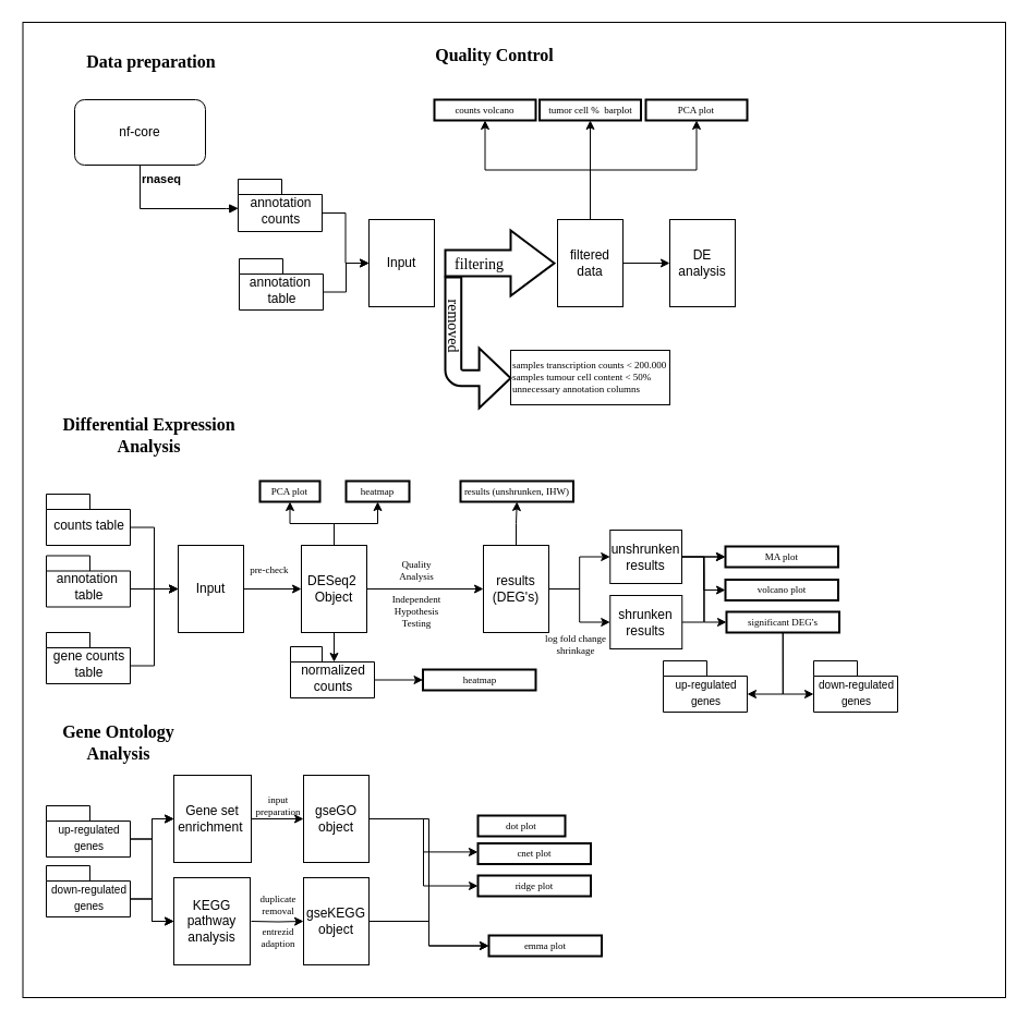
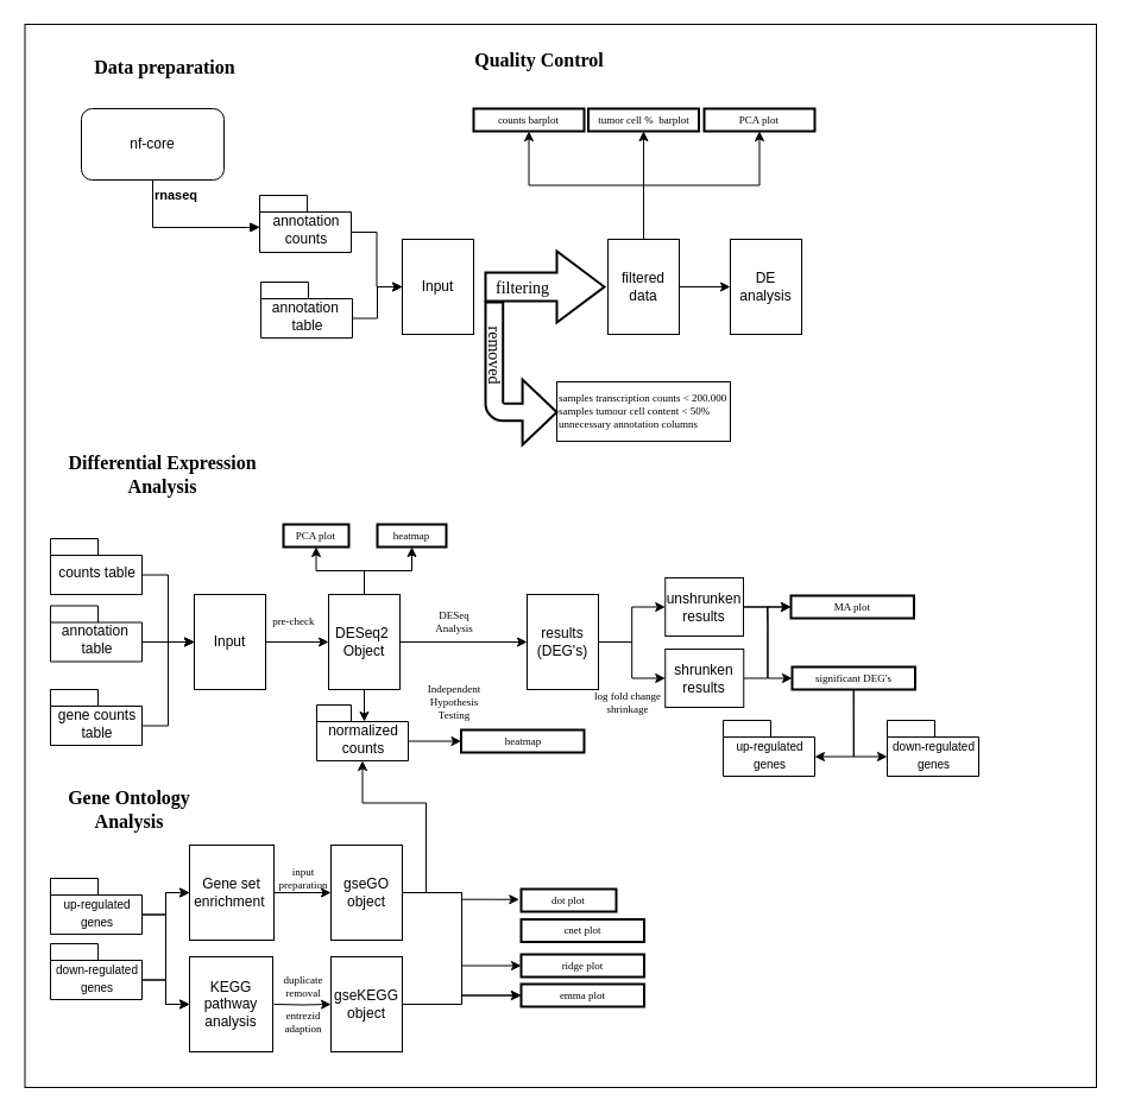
- <mxCell id="19" value="counts volcano" style="rounded=0;whiteSpace=wrap;html=1;fontFamily=Times New Roman;fontSize=9;strokeWidth=2;" parent="1" vertex="1"><mxGeometry x="398" y="91" width="93" height="19" as="geometry" /></mxCell>
+ <mxCell id="19" value="counts barplot" style="rounded=0;whiteSpace=wrap;html=1;fontFamily=Times New Roman;fontSize=9;strokeWidth=2;" parent="1" vertex="1"><mxGeometry x="398" y="91" width="93" height="19" as="geometry" /></mxCell>
- <mxCell id="47" value="results (unshrunken, IHW)" style="rounded=0;whiteSpace=wrap;html=1;fontFamily=Times New Roman;fontSize=9;strokeWidth=2;" parent="1" vertex="1"><mxGeometry x="422" y="441" width="103.5" height="19" as="geometry" /></mxCell>
- <mxCell id="41" style="edgeStyle=orthogonalEdgeStyle;rounded=0;orthogonalLoop=1;jettySize=auto;html=1;exitX=0.5;exitY=0;exitDx=0;exitDy=0;entryX=0.5;entryY=1;entryDx=0;entryDy=0;fontFamily=Times New Roman;fontSize=9;" parent="1" source="44" target="47" edge="1"><mxGeometry relative="1" as="geometry" /></mxCell>
- <mxCell id="45" value="Quality Analysis" style="text;html=1;strokeColor=none;fillColor=none;align=center;verticalAlign=middle;whiteSpace=wrap;rounded=0;fontFamily=Times New Roman;fontSize=9;" parent="1" vertex="1"><mxGeometry x="351.5" y="508" width="60" height="30" as="geometry" /></mxCell>
+ <mxCell id="45" value="DESeq Analysis" style="text;html=1;strokeColor=none;fillColor=none;align=center;verticalAlign=middle;whiteSpace=wrap;rounded=0;fontFamily=Times New Roman;fontSize=9;" parent="1" vertex="1"><mxGeometry x="351.5" y="508" width="60" height="30" as="geometry" /></mxCell>
- <mxCell id="53" style="edgeStyle=orthogonalEdgeStyle;rounded=0;orthogonalLoop=1;jettySize=auto;html=1;exitX=1;exitY=0.5;exitDx=0;exitDy=0;entryX=0;entryY=0.5;entryDx=0;entryDy=0;fontFamily=Times New Roman;fontSize=9;" parent="1" source="55" target="59" edge="1"><mxGeometry relative="1" as="geometry" /></mxCell>
- <mxCell id="59" value="volcano plot" style="rounded=0;whiteSpace=wrap;html=1;fontFamily=Times New Roman;fontSize=9;strokeWidth=2;" parent="1" vertex="1"><mxGeometry x="665" y="531.5" width="103.5" height="19" as="geometry" /></mxCell>
- <mxCell id="46" value="Independent Hypothesis Testing" style="text;html=1;strokeColor=none;fillColor=none;align=center;verticalAlign=middle;whiteSpace=wrap;rounded=0;fontFamily=Times New Roman;fontSize=9;" parent="1" vertex="1"><mxGeometry x="351.5" y="546" width="60" height="30" as="geometry" /></mxCell>
+ <mxCell id="46" value="Independent Hypothesis Testing" style="text;html=1;strokeColor=none;fillColor=none;align=center;verticalAlign=middle;whiteSpace=wrap;rounded=0;fontFamily=Times New Roman;fontSize=9;" parent="1" vertex="1"><mxGeometry x="351.5" y="576" width="60" height="30" as="geometry" /></mxCell>
+ <mxCell id="75" style="edgeStyle=orthogonalEdgeStyle;rounded=0;orthogonalLoop=1;jettySize=auto;html=1;exitX=1;exitY=0.5;exitDx=0;exitDy=0;entryX=-0.021;entryY=0.46;entryDx=0;entryDy=0;entryPerimeter=0;fontFamily=Times New Roman;fontSize=10;" parent="1" source="79" target="85" edge="1"><mxGeometry relative="1" as="geometry" /></mxCell>
- <mxCell id="76" style="edgeStyle=orthogonalEdgeStyle;rounded=0;orthogonalLoop=1;jettySize=auto;html=1;exitX=1;exitY=0.5;exitDx=0;exitDy=0;entryX=-0.001;entryY=0.417;entryDx=0;entryDy=0;entryPerimeter=0;fontFamily=Times New Roman;fontSize=10;" parent="1" source="79" target="86" edge="1"><mxGeometry relative="1" as="geometry" /></mxCell>
+ <mxCell id="76" style="edgeStyle=orthogonalEdgeStyle;rounded=0;orthogonalLoop=1;jettySize=auto;html=1;exitX=1;exitY=0.5;exitDx=0;exitDy=0;fontFamily=Times New Roman;fontSize=10;" parent="1" source="79" target="63" edge="1"><mxGeometry relative="1" as="geometry" /></mxCell>
- <mxCell id="88" value="emma plot" style="rounded=0;whiteSpace=wrap;html=1;fontFamily=Times New Roman;fontSize=9;strokeWidth=2;" parent="1" vertex="1"><mxGeometry x="448" y="858" width="103.5" height="19" as="geometry" /></mxCell>
+ <mxCell id="88" value="emma plot" style="rounded=0;whiteSpace=wrap;html=1;fontFamily=Times New Roman;fontSize=9;strokeWidth=2;" parent="1" vertex="1"><mxGeometry x="438" y="828" width="103.5" height="19" as="geometry" /></mxCell>
